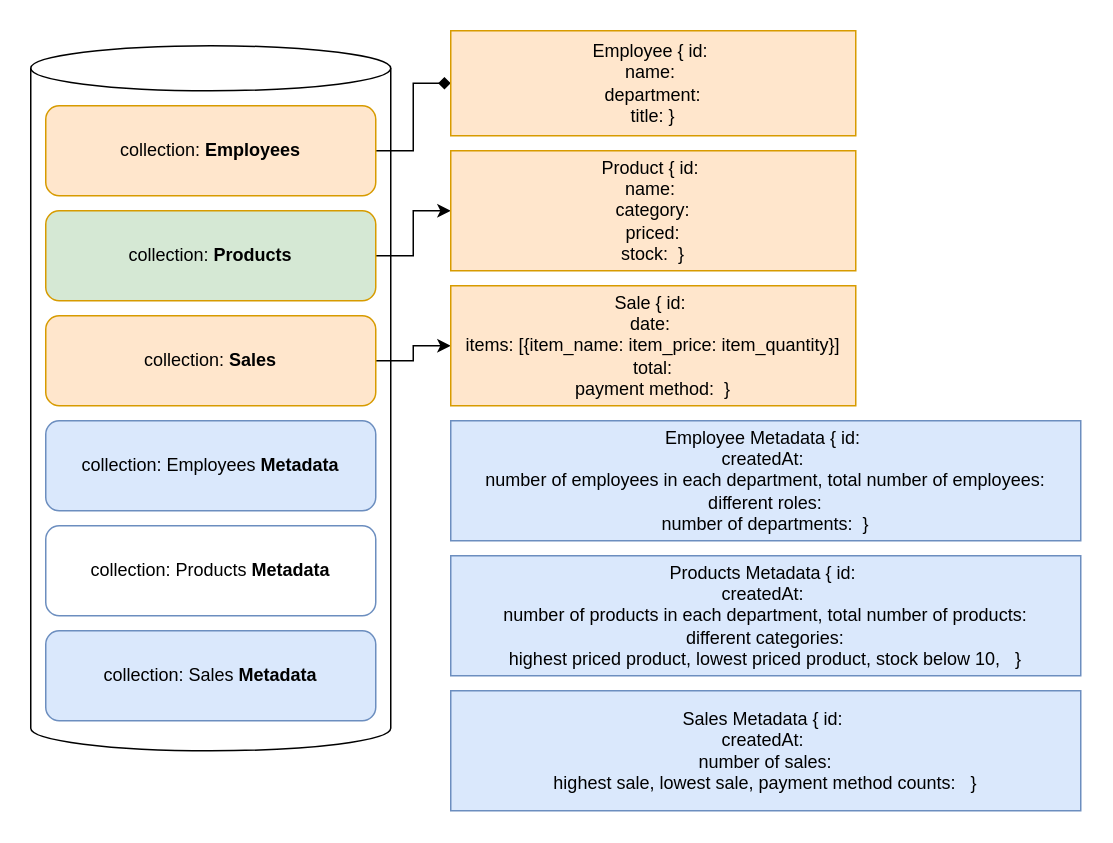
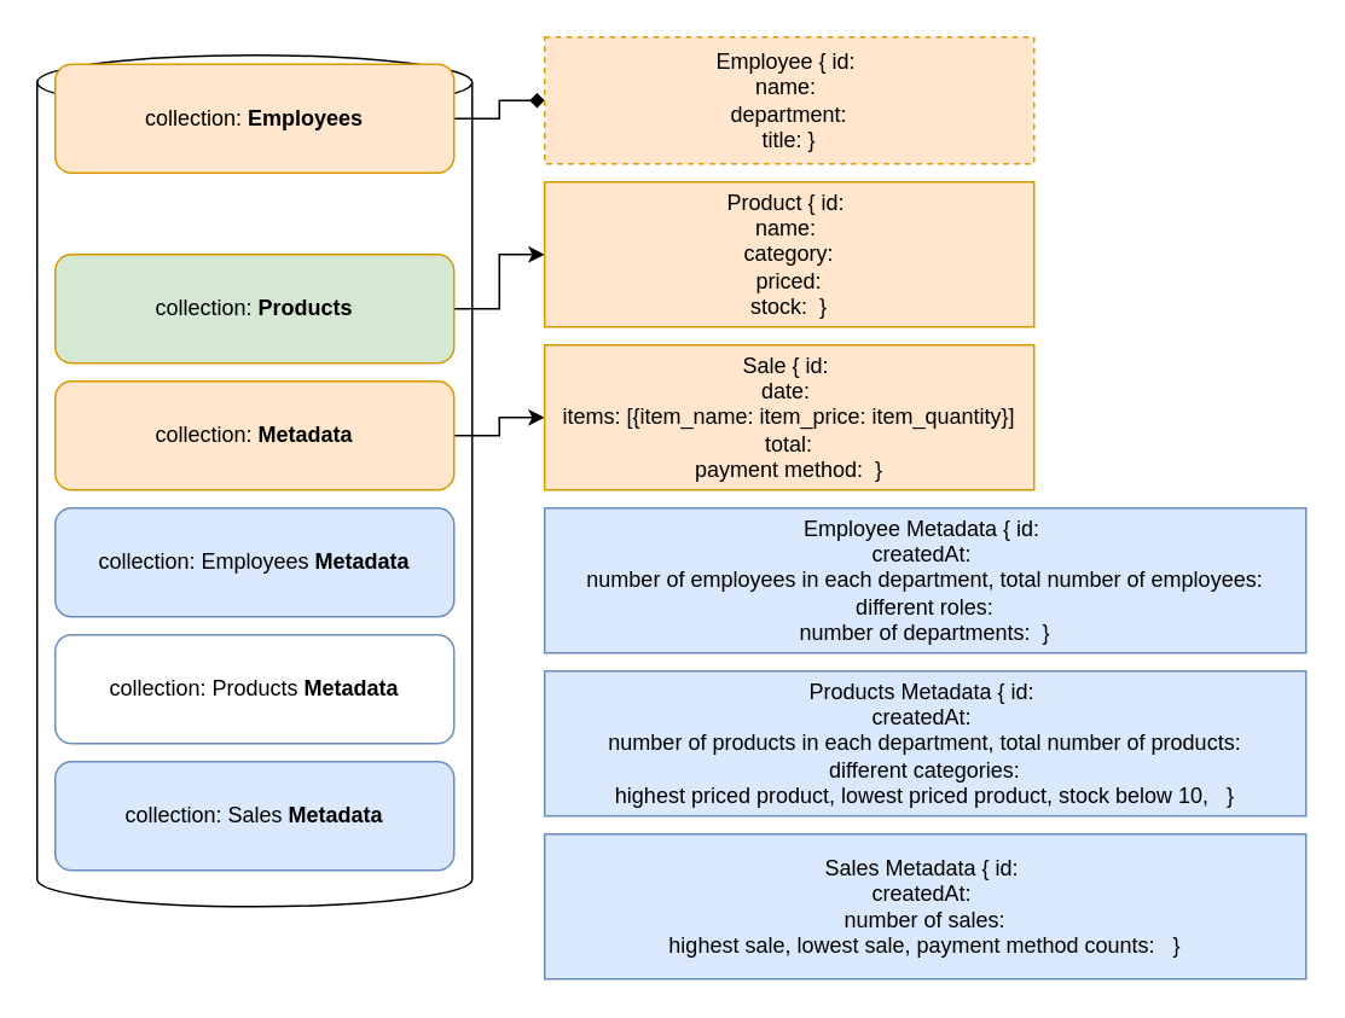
- <mxCell id="10" value="Employee { id:&amp;nbsp;&lt;br&gt;name:&amp;nbsp;&lt;br&gt;department:&lt;br&gt;title: }" style="rounded=0;whiteSpace=wrap;html=1;fillColor=#ffe6cc;strokeColor=#d79b00;" vertex="1" parent="1"><mxGeometry x="300" y="20" width="270" height="70" as="geometry" /></mxCell>
+ <mxCell id="10" value="Employee { id:&amp;nbsp;&lt;br&gt;name:&amp;nbsp;&lt;br&gt;department:&lt;br&gt;title: }" style="rounded=0;whiteSpace=wrap;html=1;fillColor=#ffe6cc;strokeColor=#d79b00;dashed=1;" vertex="1" parent="1"><mxGeometry x="300" y="20" width="270" height="70" as="geometry" /></mxCell>
- <mxCell id="4" value="collection: &lt;b&gt;Employees&lt;/b&gt;" style="rounded=1;whiteSpace=wrap;html=1;fillColor=#ffe6cc;strokeColor=#d79b00;" vertex="1" parent="1"><mxGeometry x="30" y="70" width="220" height="60" as="geometry" /></mxCell>
+ <mxCell id="4" value="collection: &lt;b&gt;Employees&lt;/b&gt;" style="rounded=1;whiteSpace=wrap;html=1;fillColor=#ffe6cc;strokeColor=#d79b00;" vertex="1" parent="1"><mxGeometry x="30" y="35" width="220" height="60" as="geometry" /></mxCell>
- <mxCell id="8" value="collection: &lt;b&gt;Sales&lt;/b&gt;" style="rounded=1;whiteSpace=wrap;html=1;fillColor=#ffe6cc;strokeColor=#d79b00;" vertex="1" parent="1"><mxGeometry x="30" y="210" width="220" height="60" as="geometry" /></mxCell>
+ <mxCell id="8" value="collection: &lt;b&gt;Metadata&lt;/b&gt;" style="rounded=1;whiteSpace=wrap;html=1;fillColor=#ffe6cc;strokeColor=#d79b00;" vertex="1" parent="1"><mxGeometry x="30" y="210" width="220" height="60" as="geometry" /></mxCell>
